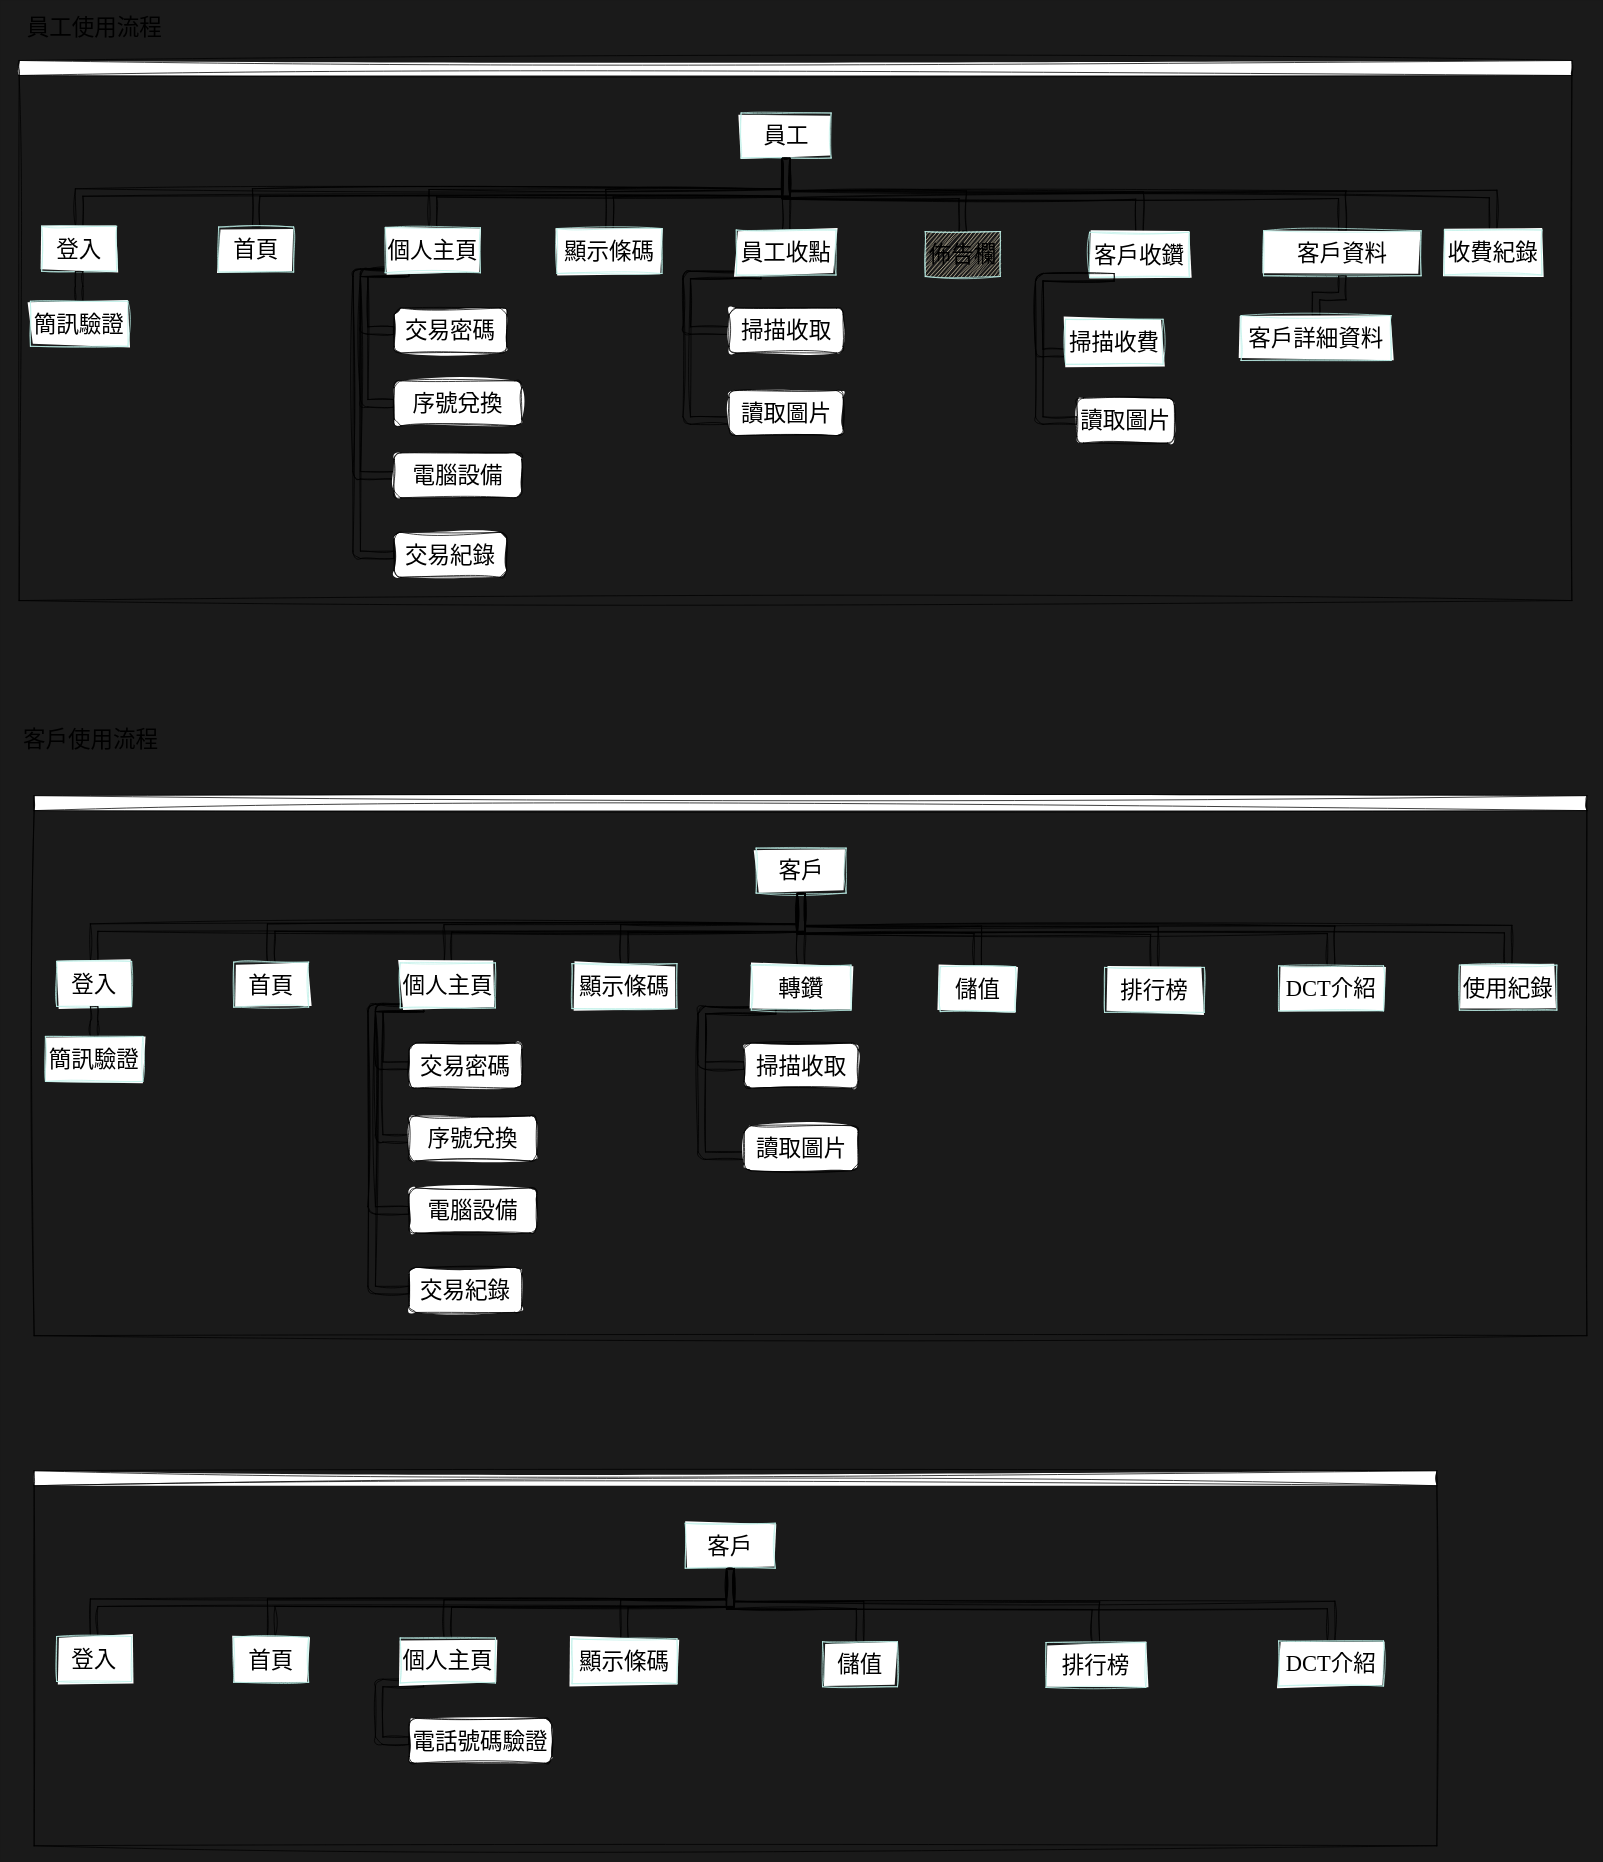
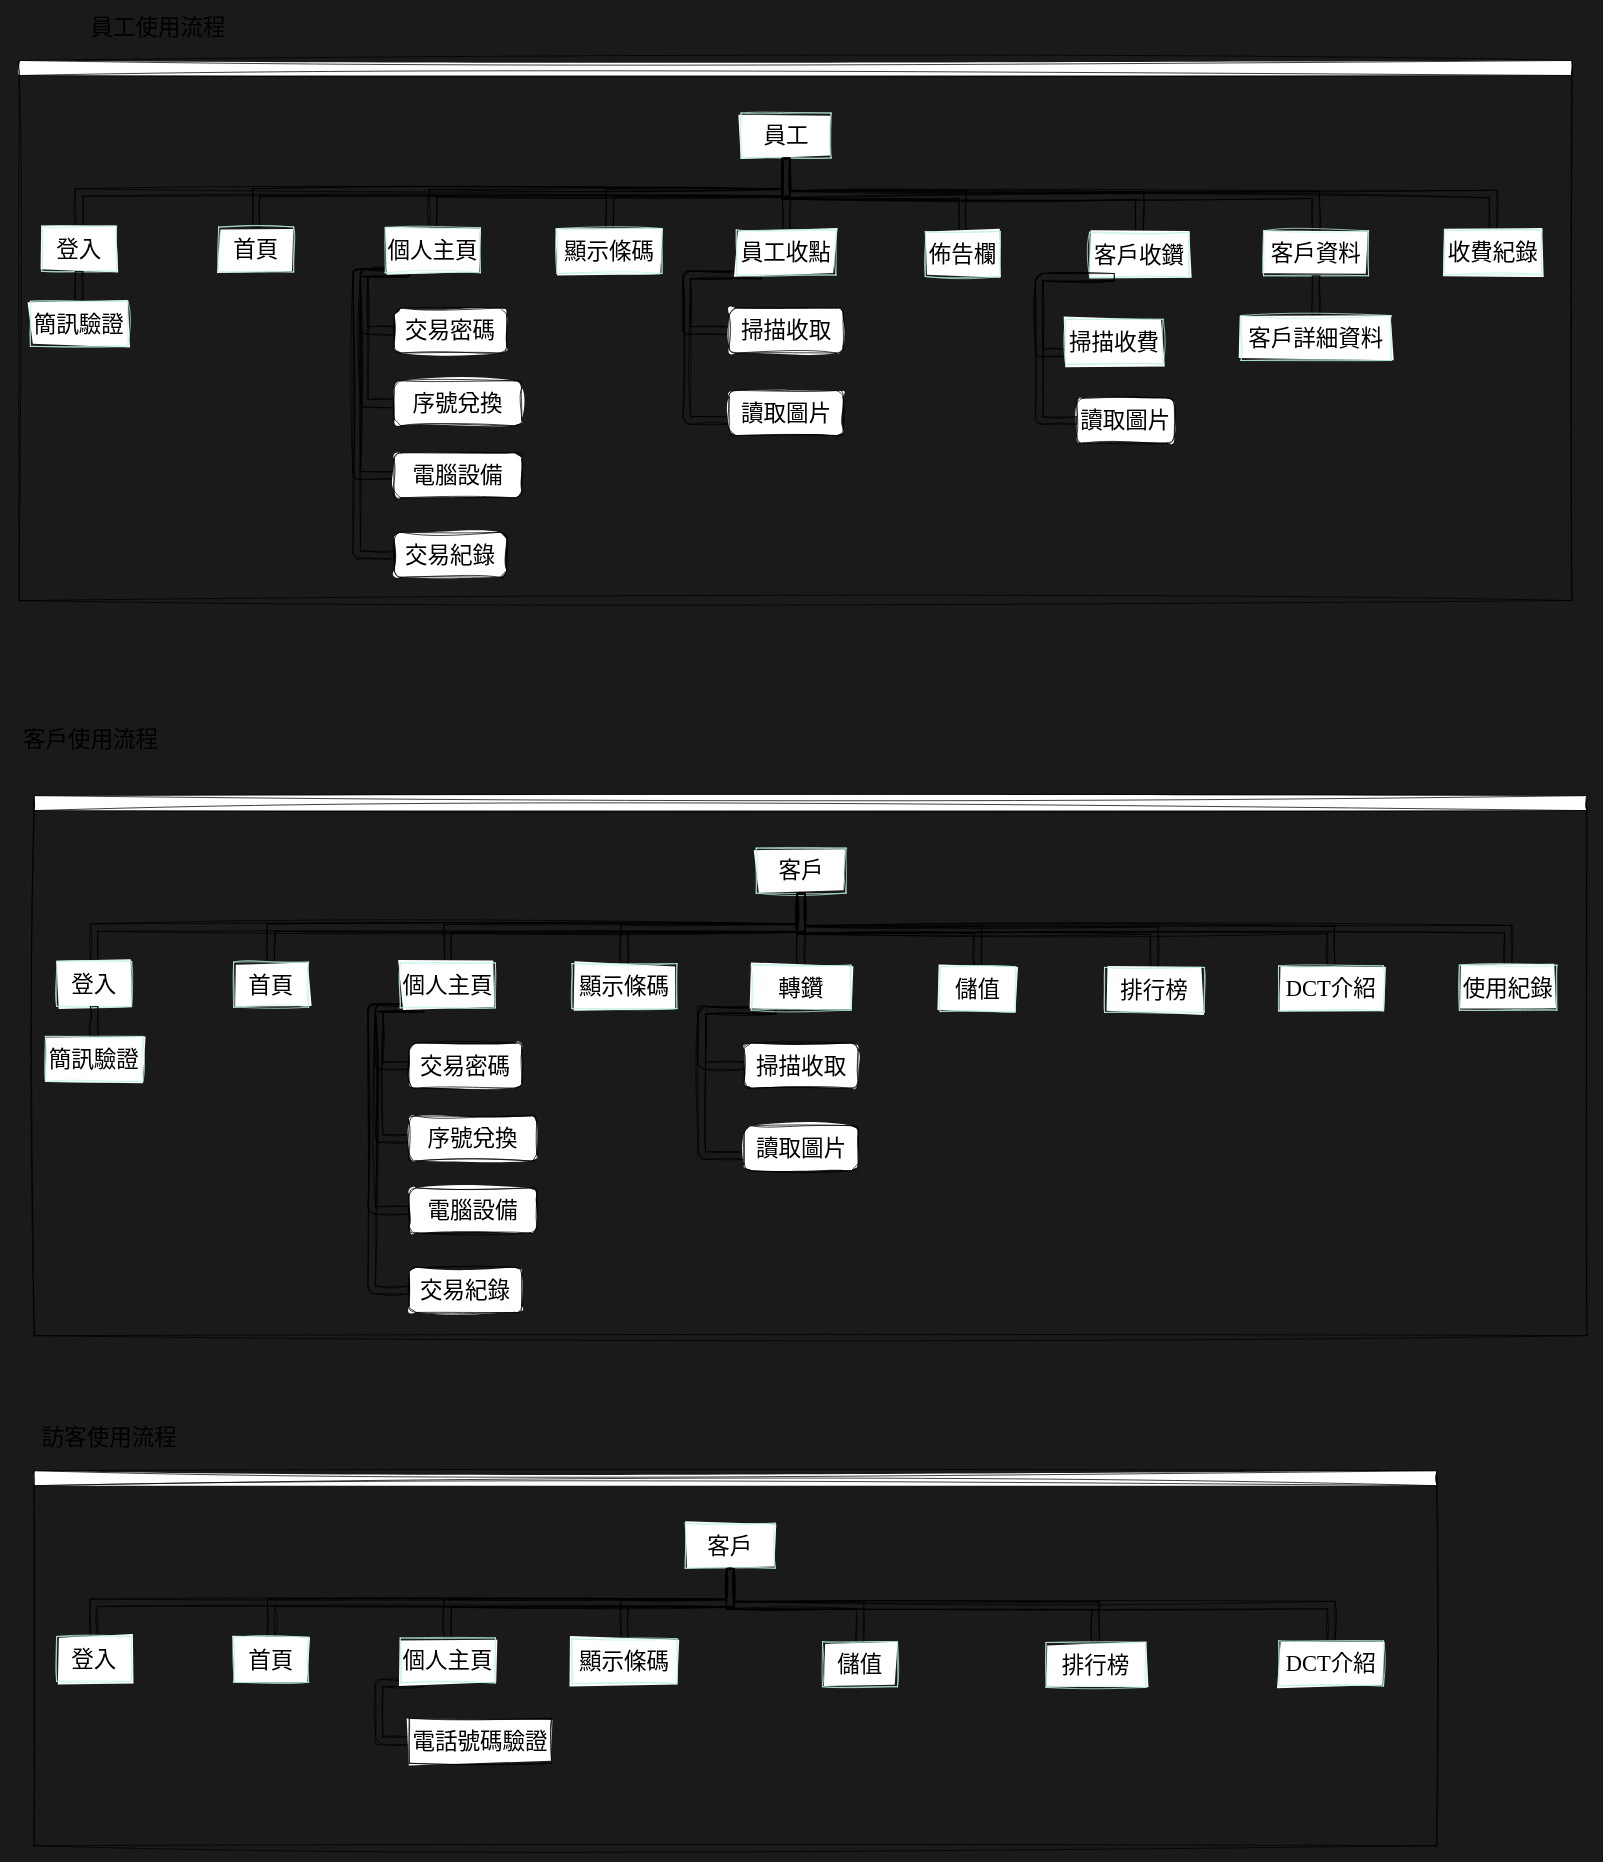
- <mxCell id="42" value="&lt;font style=&quot;font-size: 30px;&quot;&gt;員工使用流程&lt;/font&gt;" style="text;html=1;strokeColor=none;fillColor=none;align=center;verticalAlign=middle;whiteSpace=wrap;rounded=0;sketch=1;hachureGap=4;jiggle=2;curveFitting=1;fontFamily=Architects Daughter;fontSource=https%3A%2F%2Ffonts.googleapis.com%2Fcss%3Ffamily%3DArchitects%2BDaughter;fontSize=30;" parent="1" vertex="1"><mxGeometry x="25" y="20" width="201" height="30" as="geometry" /></mxCell>
+ <mxCell id="42" value="&lt;font style=&quot;font-size: 30px;&quot;&gt;員工使用流程&lt;/font&gt;" style="text;html=1;strokeColor=none;fillColor=none;align=center;verticalAlign=middle;whiteSpace=wrap;rounded=0;sketch=1;hachureGap=4;jiggle=2;curveFitting=1;fontFamily=Architects Daughter;fontSource=https%3A%2F%2Ffonts.googleapis.com%2Fcss%3Ffamily%3DArchitects%2BDaughter;fontSize=30;" parent="1" vertex="1"><mxGeometry x="110" y="20" width="201" height="30" as="geometry" /></mxCell>
- <mxCell id="34" value="客戶資料" style="whiteSpace=wrap;html=1;align=center;verticalAlign=middle;treeFolding=1;treeMoving=1;newEdgeStyle={&quot;edgeStyle&quot;:&quot;elbowEdgeStyle&quot;,&quot;startArrow&quot;:&quot;none&quot;,&quot;endArrow&quot;:&quot;none&quot;};sketch=1;hachureGap=4;jiggle=2;curveFitting=1;strokeColor=#BEF0E9;fontFamily=Architects Daughter;fontSource=https%3A%2F%2Ffonts.googleapis.com%2Fcss%3Ffamily%3DArchitects%2BDaughter;fontSize=30;" parent="2" vertex="1"><mxGeometry x="1659" y="227" width="210" height="60" as="geometry" /></mxCell>
+ <mxCell id="34" value="客戶資料" style="whiteSpace=wrap;html=1;align=center;verticalAlign=middle;treeFolding=1;treeMoving=1;newEdgeStyle={&quot;edgeStyle&quot;:&quot;elbowEdgeStyle&quot;,&quot;startArrow&quot;:&quot;none&quot;,&quot;endArrow&quot;:&quot;none&quot;};sketch=1;hachureGap=4;jiggle=2;curveFitting=1;strokeColor=#BEF0E9;fontFamily=Architects Daughter;fontSource=https%3A%2F%2Ffonts.googleapis.com%2Fcss%3Ffamily%3DArchitects%2BDaughter;fontSize=30;" parent="2" vertex="1"><mxGeometry x="1659" y="227" width="140" height="60" as="geometry" /></mxCell>
- <mxCell id="21" value="佈告欄" style="whiteSpace=wrap;html=1;align=center;verticalAlign=middle;treeFolding=1;treeMoving=1;newEdgeStyle={&quot;edgeStyle&quot;:&quot;elbowEdgeStyle&quot;,&quot;startArrow&quot;:&quot;none&quot;,&quot;endArrow&quot;:&quot;none&quot;};sketch=1;hachureGap=4;jiggle=2;curveFitting=1;strokeColor=#BEF0E9;fontFamily=Architects Daughter;fontSource=https%3A%2F%2Ffonts.googleapis.com%2Fcss%3Ffamily%3DArchitects%2BDaughter;fontSize=30;fillColor=#fff2cc;" parent="2" vertex="1"><mxGeometry x="1208" y="228" width="100" height="60" as="geometry" /></mxCell>
+ <mxCell id="21" value="佈告欄" style="whiteSpace=wrap;html=1;align=center;verticalAlign=middle;treeFolding=1;treeMoving=1;newEdgeStyle={&quot;edgeStyle&quot;:&quot;elbowEdgeStyle&quot;,&quot;startArrow&quot;:&quot;none&quot;,&quot;endArrow&quot;:&quot;none&quot;};sketch=1;hachureGap=4;jiggle=2;curveFitting=1;strokeColor=#BEF0E9;fontFamily=Architects Daughter;fontSource=https%3A%2F%2Ffonts.googleapis.com%2Fcss%3Ffamily%3DArchitects%2BDaughter;fontSize=30;" parent="2" vertex="1"><mxGeometry x="1208" y="228" width="100" height="60" as="geometry" /></mxCell>
+ <mxCell id="96" value="&lt;font style=&quot;font-size: 30px;&quot;&gt;訪客使用流程&lt;/font&gt;" style="text;html=1;strokeColor=none;fillColor=none;align=center;verticalAlign=middle;whiteSpace=wrap;rounded=0;sketch=1;hachureGap=4;jiggle=2;curveFitting=1;fontFamily=Architects Daughter;fontSource=https%3A%2F%2Ffonts.googleapis.com%2Fcss%3Ffamily%3DArchitects%2BDaughter;fontSize=30;" parent="1" vertex="1"><mxGeometry x="45" y="1900" width="201" height="30" as="geometry" /></mxCell>
- <mxCell id="93" value="電話號碼驗證" style="rounded=1;whiteSpace=wrap;html=1;sketch=1;hachureGap=4;jiggle=2;curveFitting=1;fontFamily=Architects Daughter;fontSource=https%3A%2F%2Ffonts.googleapis.com%2Fcss%3Ffamily%3DArchitects%2BDaughter;fontSize=30;" parent="78" vertex="1"><mxGeometry x="500" y="330" width="190" height="60" as="geometry" /></mxCell>
+ <mxCell id="93" value="電話號碼驗證" style="whiteSpace=wrap;html=1;sketch=1;hachureGap=4;jiggle=2;curveFitting=1;fontFamily=Architects Daughter;fontSource=https%3A%2F%2Ffonts.googleapis.com%2Fcss%3Ffamily%3DArchitects%2BDaughter;fontSize=30;rounded=0;" parent="78" vertex="1"><mxGeometry x="500" y="330" width="190" height="60" as="geometry" /></mxCell>
